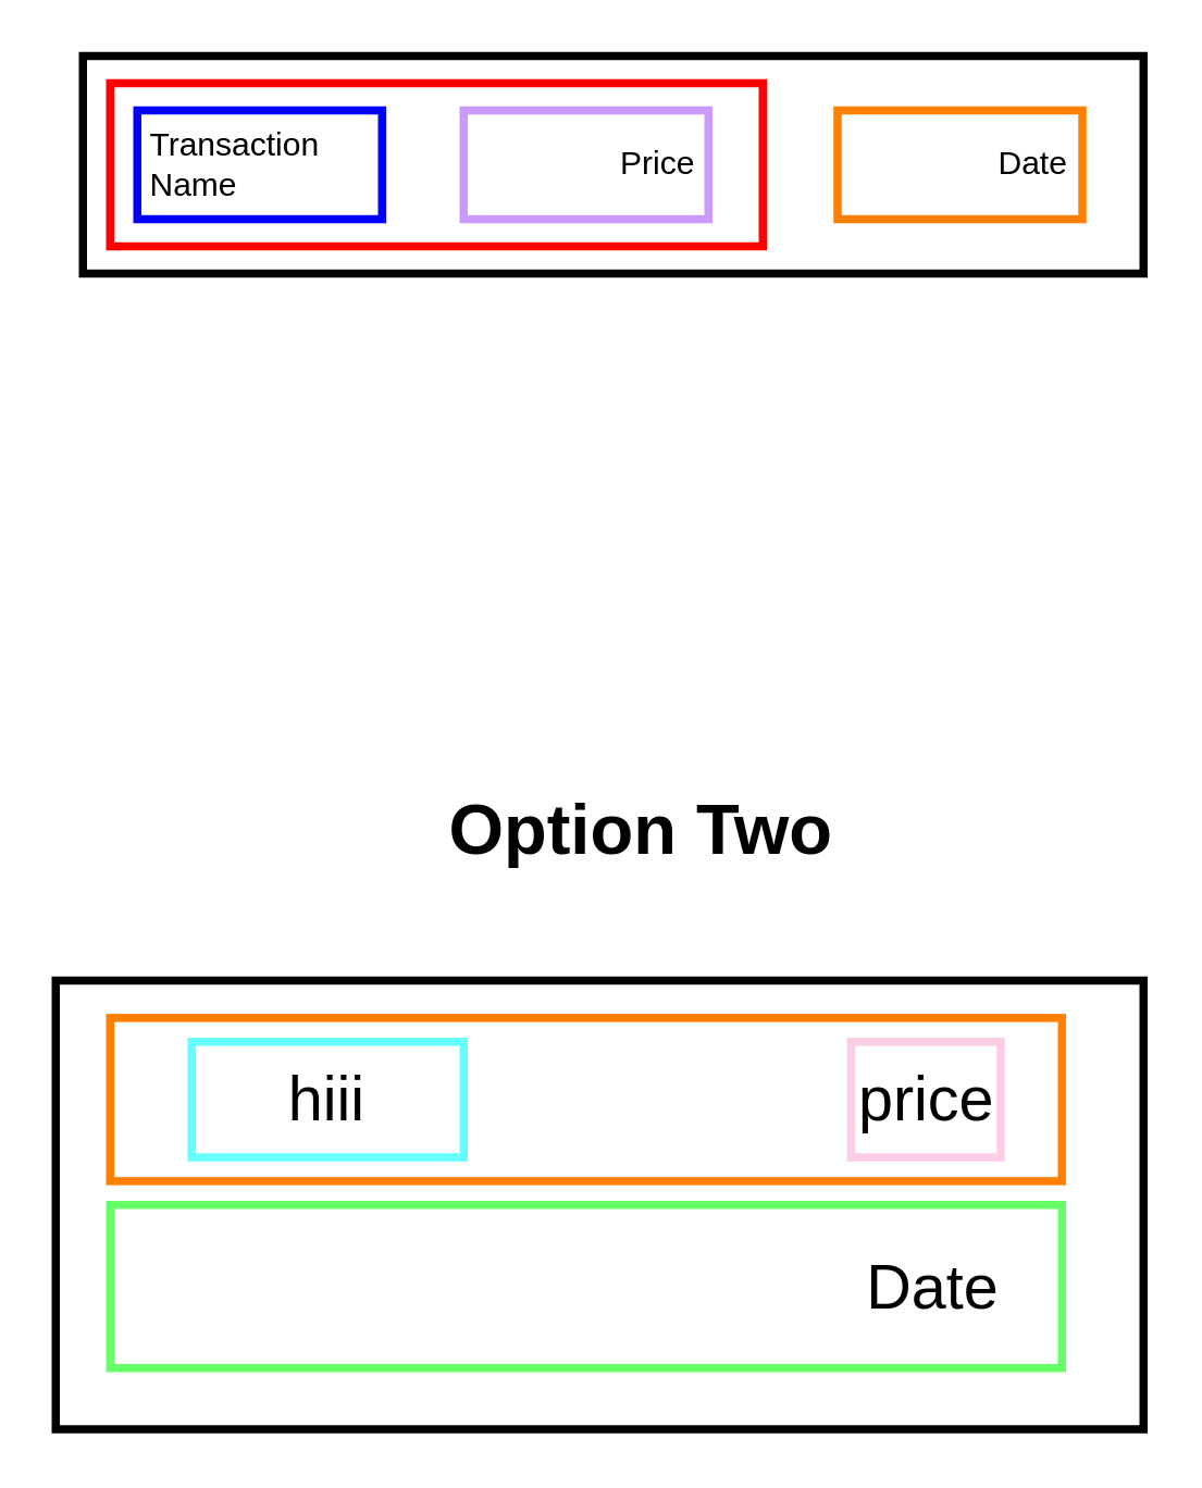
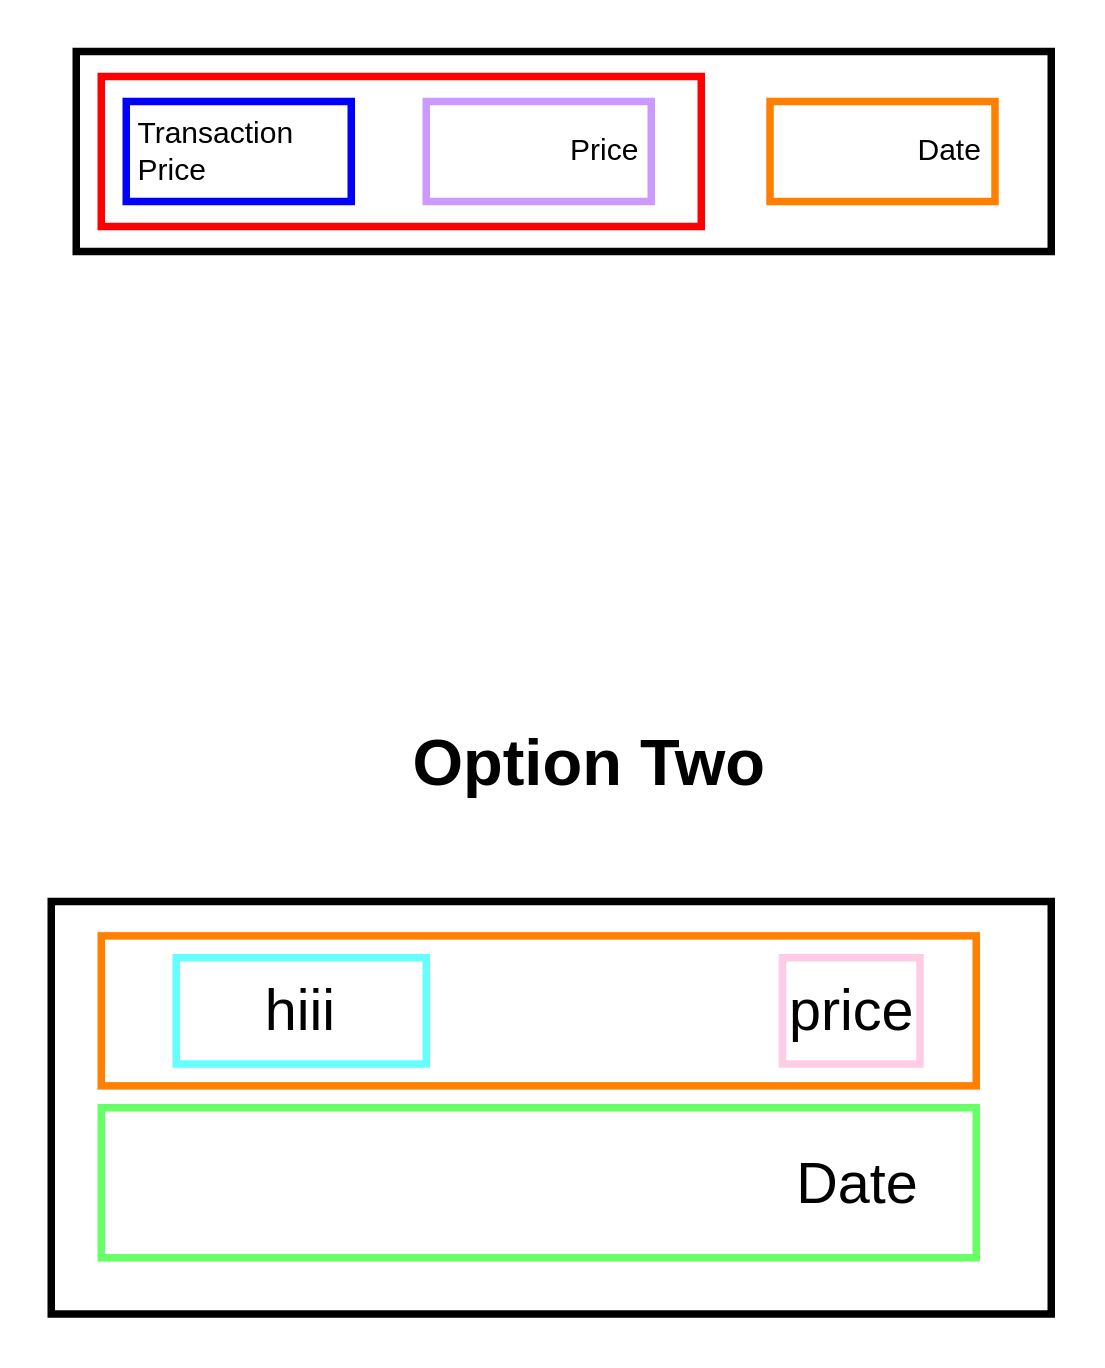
- <mxCell id="10" value="Transaction&lt;span style=&quot;white-space: pre;&quot;&gt;&#09;&lt;/span&gt;&lt;br&gt;Name&lt;span style=&quot;white-space: pre;&quot;&gt;&#09;&lt;/span&gt;&lt;span style=&quot;white-space: pre;&quot;&gt;&#09;&lt;/span&gt;" style="rounded=0;whiteSpace=wrap;html=1;strokeWidth=3;strokeColor=#0000FF;" parent="1" vertex="1"><mxGeometry x="50" y="40" width="90" height="40" as="geometry" /></mxCell>
+ <mxCell id="10" value="Transaction&lt;span style=&quot;white-space: pre;&quot;&gt;&#09;&lt;/span&gt;&lt;br&gt;Price&lt;span style=&quot;white-space: pre;&quot;&gt;&#09;&lt;/span&gt;&lt;span style=&quot;white-space: pre;&quot;&gt;&#09;&lt;/span&gt;" style="rounded=0;whiteSpace=wrap;html=1;strokeWidth=3;strokeColor=#0000FF;" parent="1" vertex="1"><mxGeometry x="50" y="40" width="90" height="40" as="geometry" /></mxCell>
